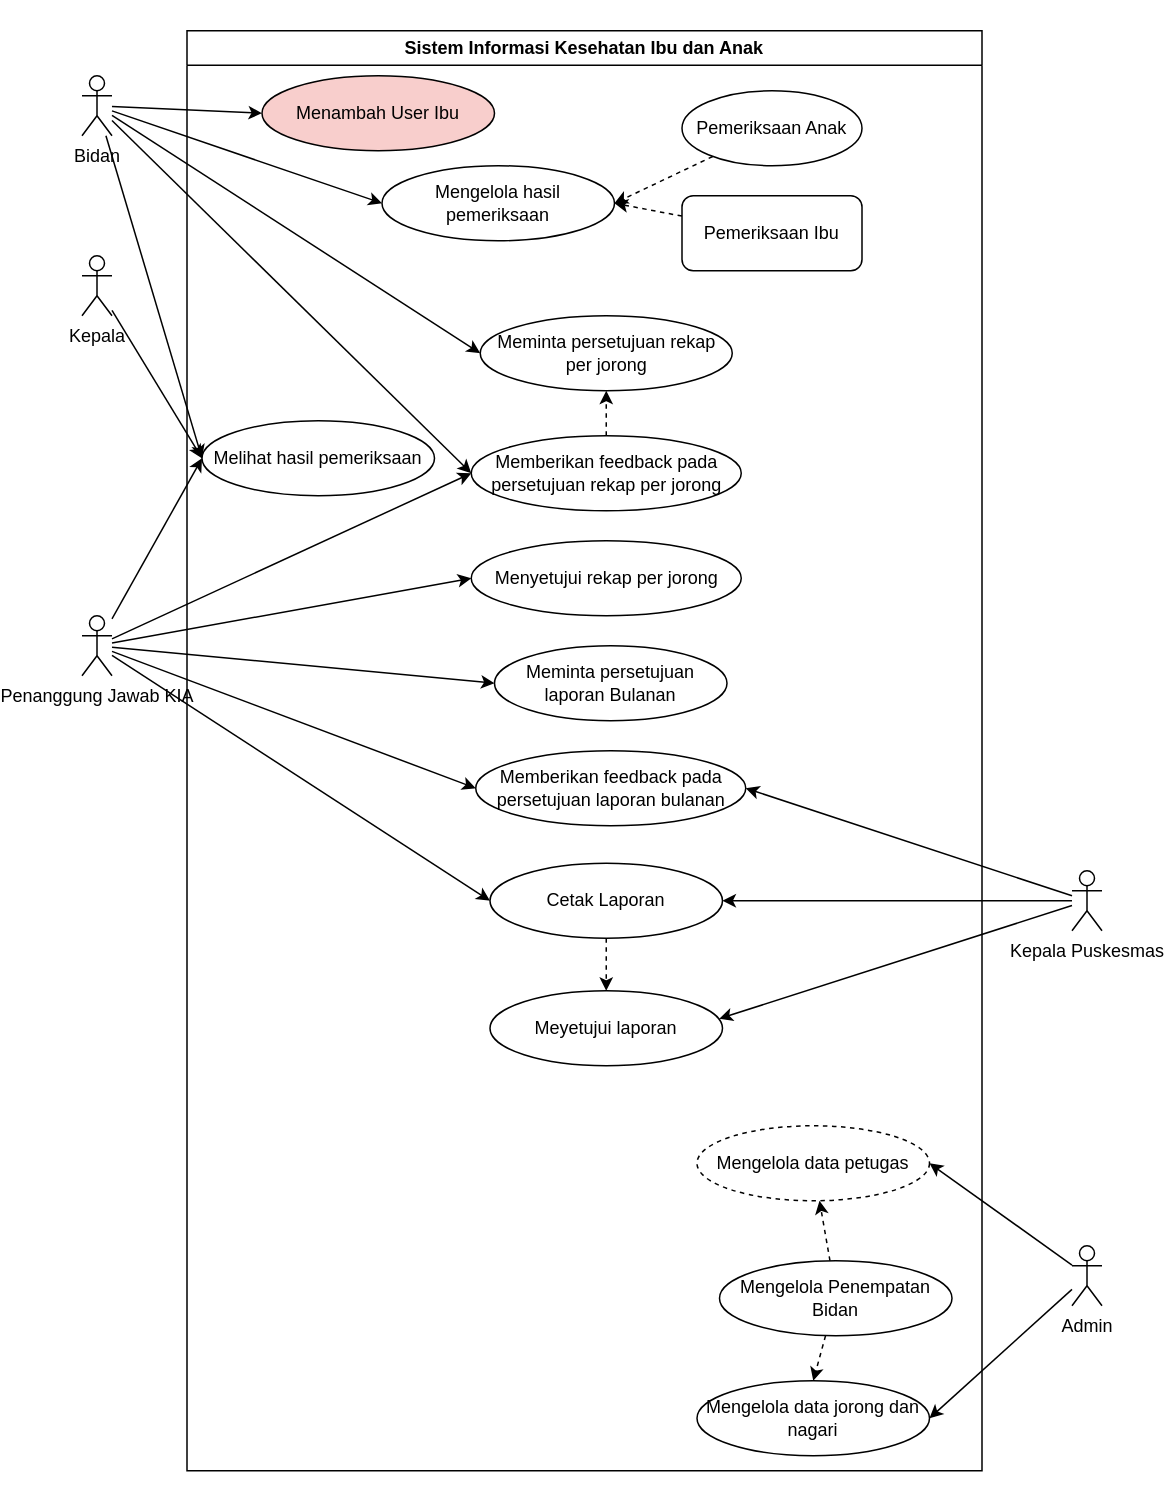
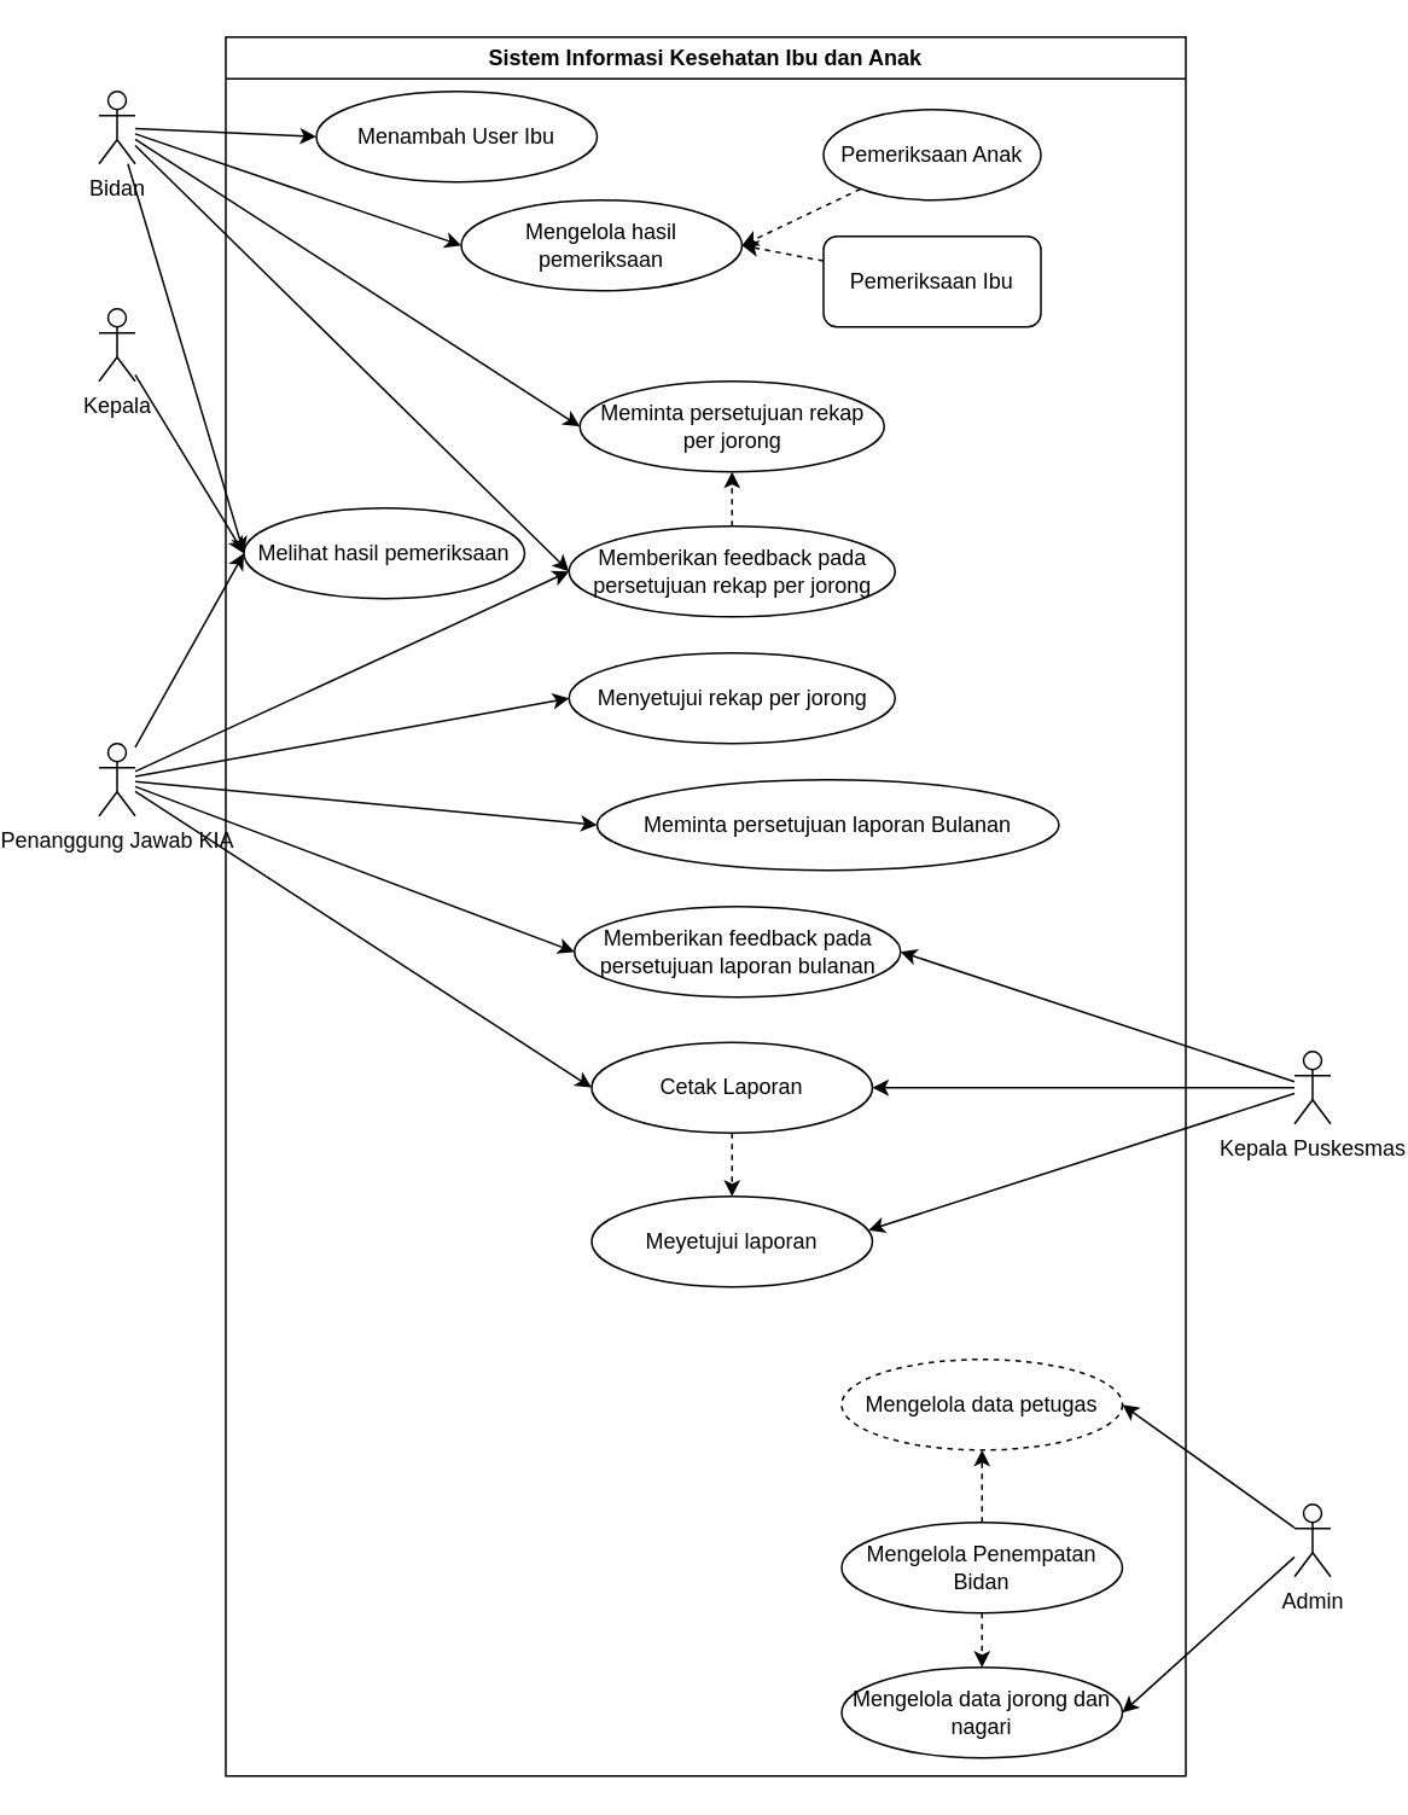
- <mxCell id="4" value="Menambah User Ibu" style="ellipse;whiteSpace=wrap;html=1;fillColor=#f8cecc;" vertex="1" parent="2"><mxGeometry x="50" y="30" width="155" height="50" as="geometry" /></mxCell>
+ <mxCell id="4" value="Menambah User Ibu" style="ellipse;whiteSpace=wrap;html=1;" vertex="1" parent="2"><mxGeometry x="50" y="30" width="155" height="50" as="geometry" /></mxCell>
- <mxCell id="13" value="Meminta persetujuan laporan Bulanan" style="ellipse;whiteSpace=wrap;html=1;" vertex="1" parent="2"><mxGeometry x="205" y="410" width="155" height="50" as="geometry" /></mxCell>
+ <mxCell id="13" value="Meminta persetujuan laporan Bulanan" style="ellipse;whiteSpace=wrap;html=1;" vertex="1" parent="2"><mxGeometry x="205" y="410" width="255" height="50" as="geometry" /></mxCell>
- <mxCell id="10" value="Mengelola Penempatan Bidan" style="ellipse;whiteSpace=wrap;html=1;" vertex="1" parent="2"><mxGeometry x="355" y="820" width="155" height="50" as="geometry" /></mxCell>
+ <mxCell id="10" value="Mengelola Penempatan Bidan" style="ellipse;whiteSpace=wrap;html=1;" vertex="1" parent="2"><mxGeometry x="340" y="820" width="155" height="50" as="geometry" /></mxCell>
